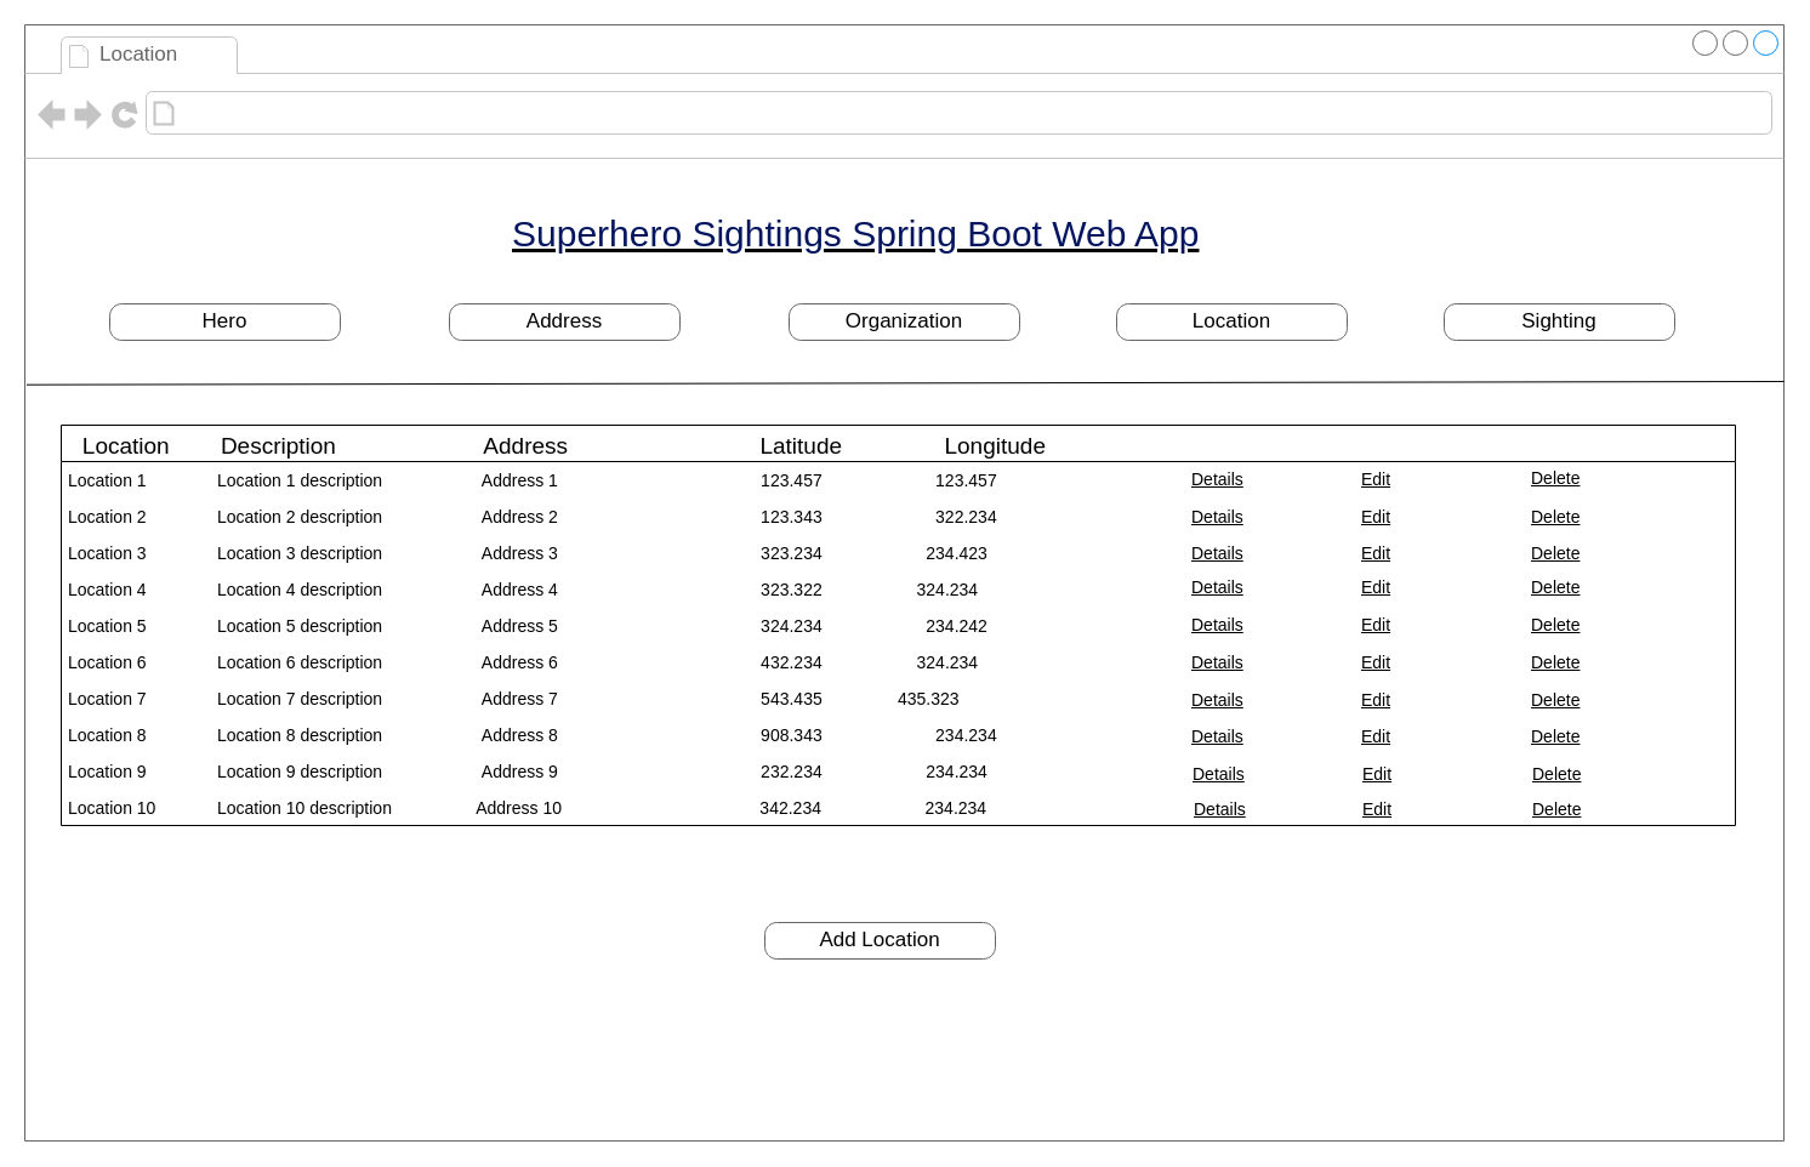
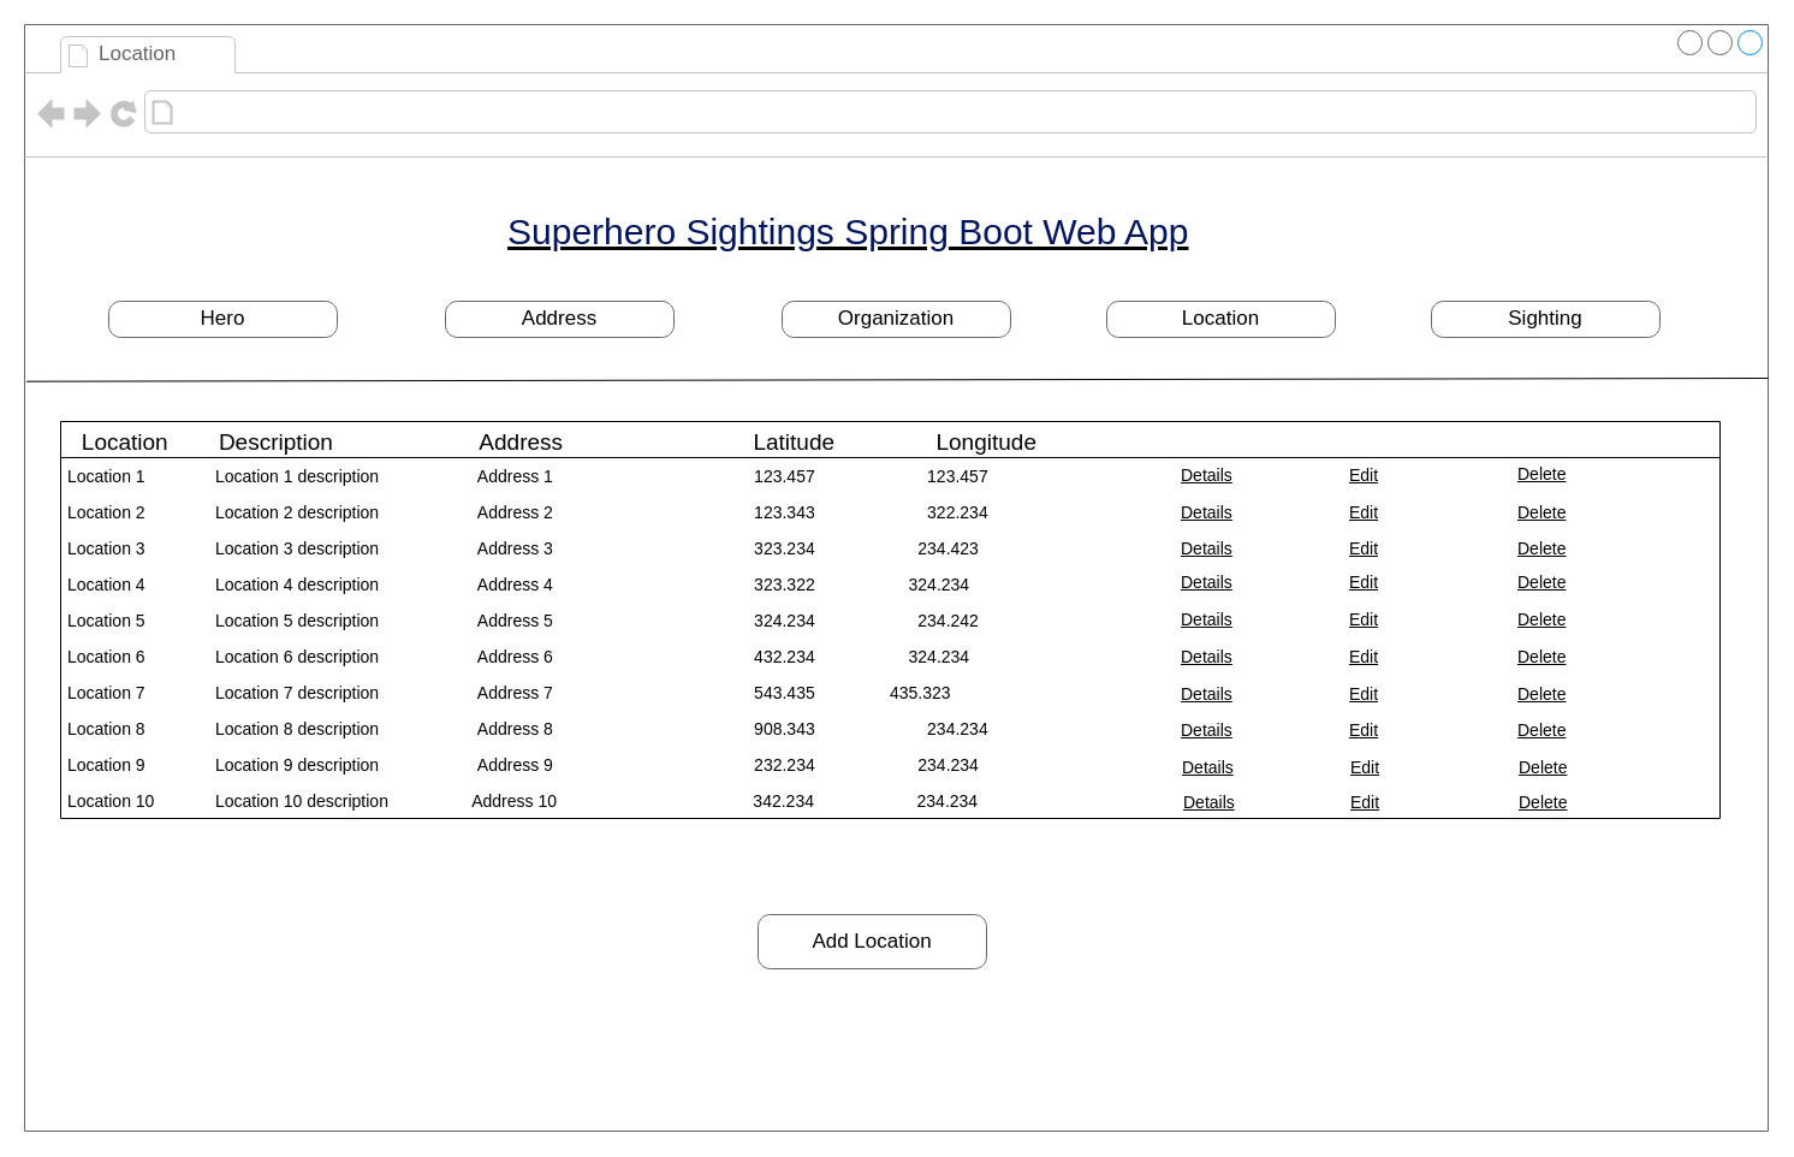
- <mxCell id="32" value="Add Location" style="strokeWidth=1;shadow=0;dashed=0;align=center;html=1;shape=mxgraph.mockup.buttons.button;strokeColor=#666666;mainText=;buttonStyle=round;fontSize=17;fontStyle=0;fillColor=none;whiteSpace=wrap;rounded=0;labelBackgroundColor=none;" parent="2" vertex="1"><mxGeometry x="610" y="740" width="190" height="30" as="geometry" /></mxCell>
+ <mxCell id="32" value="Add Location" style="strokeWidth=1;shadow=0;dashed=0;align=center;html=1;shape=mxgraph.mockup.buttons.button;strokeColor=#666666;mainText=;buttonStyle=round;fontSize=17;fontStyle=0;fillColor=none;whiteSpace=wrap;rounded=0;labelBackgroundColor=none;" parent="2" vertex="1"><mxGeometry x="610" y="740" width="190" height="45" as="geometry" /></mxCell>
